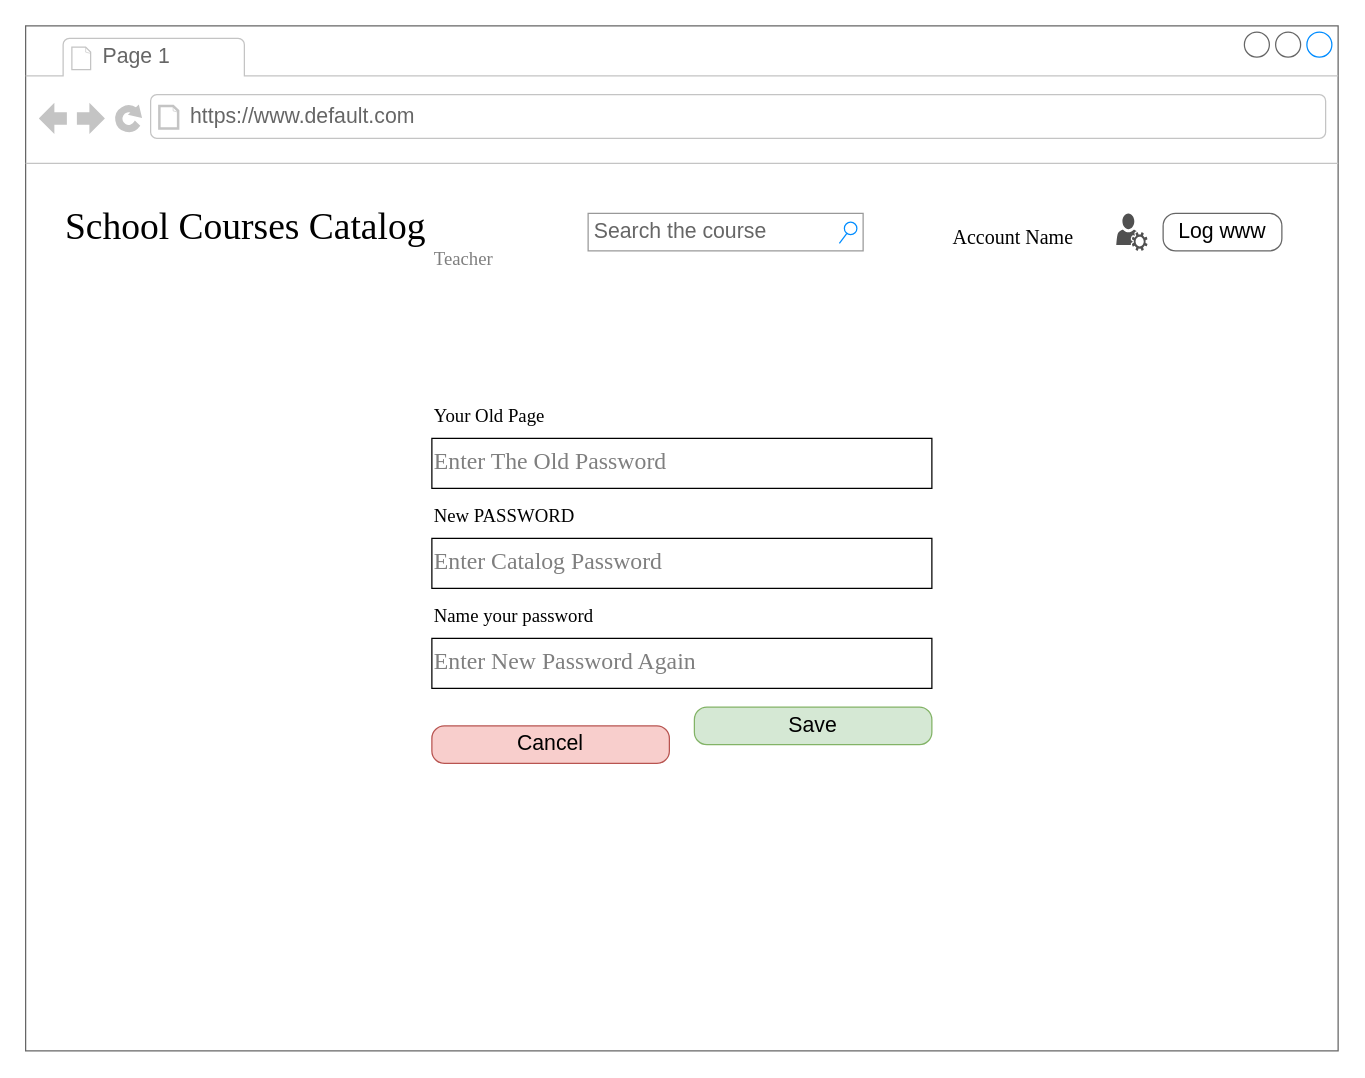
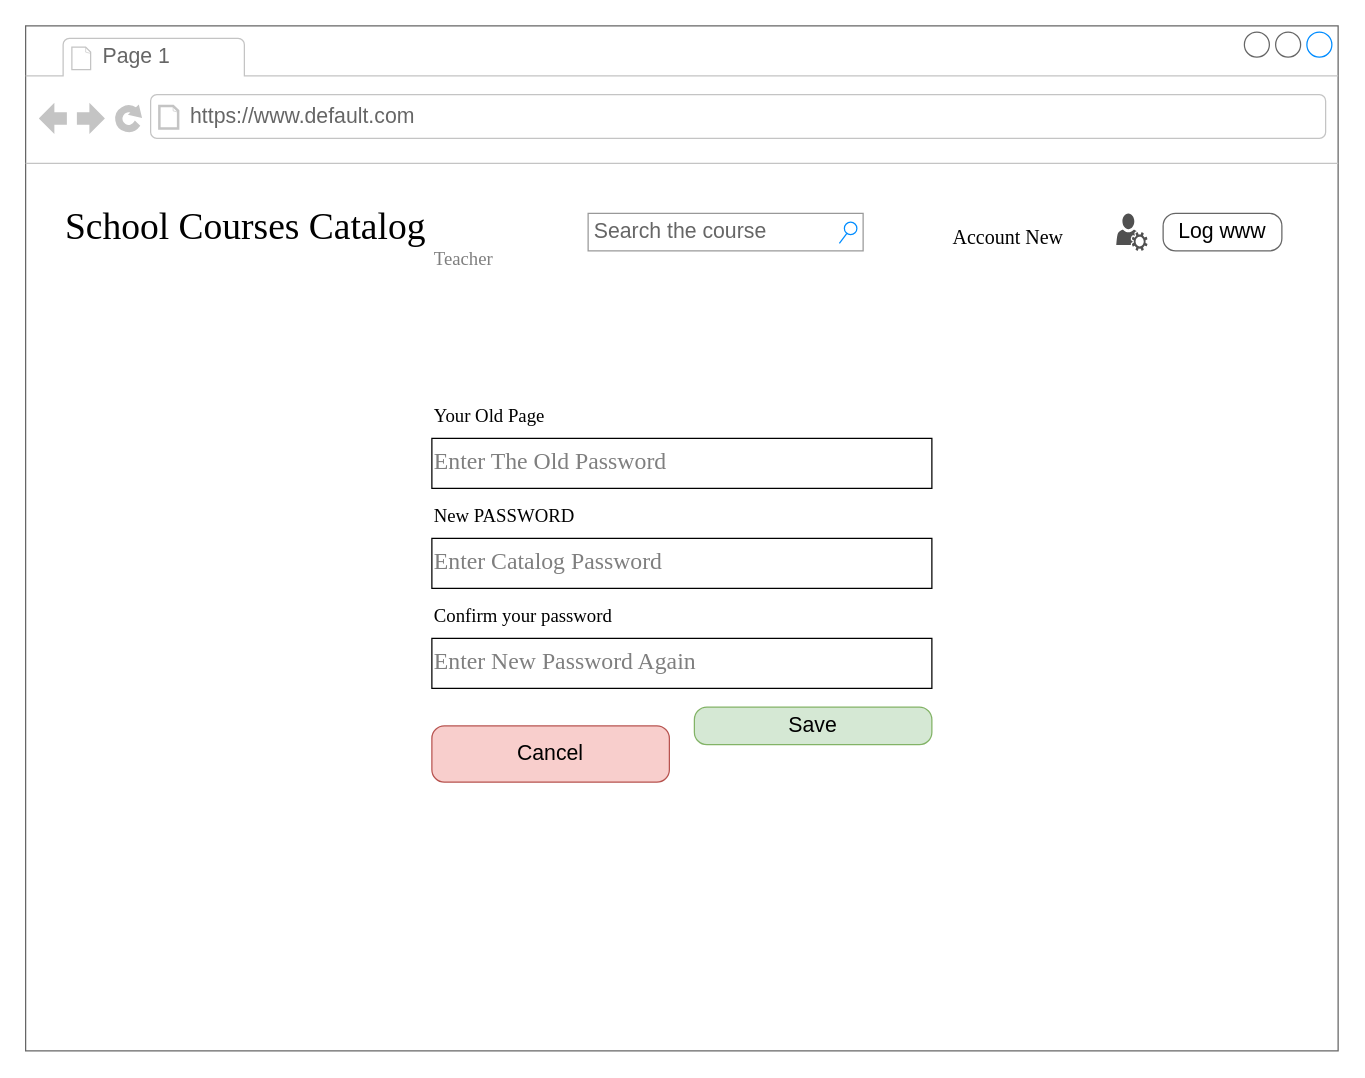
- <mxCell id="10" value="&lt;p style=&quot;line-height: 0.3&quot; align=&quot;left&quot;&gt;&lt;font style=&quot;font-size: 16px ; line-height: 0&quot;&gt;Account Name&lt;/font&gt;&lt;/p&gt;" style="text;html=1;points=[];align=left;verticalAlign=top;spacingTop=-4;fontSize=15;fontFamily=Verdana" parent="2" vertex="1"><mxGeometry x="740" y="150" width="170" height="30" as="geometry" /></mxCell>
+ <mxCell id="10" value="&lt;p style=&quot;line-height: 0.3&quot; align=&quot;left&quot;&gt;&lt;font style=&quot;font-size: 16px ; line-height: 0&quot;&gt;Account New&lt;/font&gt;&lt;/p&gt;" style="text;html=1;points=[];align=left;verticalAlign=top;spacingTop=-4;fontSize=15;fontFamily=Verdana" parent="2" vertex="1"><mxGeometry x="740" y="150" width="170" height="30" as="geometry" /></mxCell>
- <mxCell id="18" value="Name your password" style="text;html=1;points=[];align=left;verticalAlign=top;spacingTop=-4;fontSize=15;fontFamily=Verdana" vertex="1" parent="2"><mxGeometry x="325" y="460" width="170" height="30" as="geometry" /></mxCell>
+ <mxCell id="18" value="Confirm your password" style="text;html=1;points=[];align=left;verticalAlign=top;spacingTop=-4;fontSize=15;fontFamily=Verdana" vertex="1" parent="2"><mxGeometry x="325" y="460" width="170" height="30" as="geometry" /></mxCell>
- <mxCell id="11" value="Cancel" style="strokeWidth=1;shadow=0;dashed=0;align=center;html=1;shape=mxgraph.mockup.buttons.button;mainText=;buttonStyle=round;fontSize=17;fontStyle=0;whiteSpace=wrap;rounded=0;labelBackgroundColor=none;fillColor=#f8cecc;strokeColor=#b85450;" vertex="1" parent="2"><mxGeometry x="325" y="560" width="190" height="30" as="geometry" /></mxCell>
+ <mxCell id="11" value="Cancel" style="strokeWidth=1;shadow=0;dashed=0;align=center;html=1;shape=mxgraph.mockup.buttons.button;mainText=;buttonStyle=round;fontSize=17;fontStyle=0;whiteSpace=wrap;rounded=0;labelBackgroundColor=none;fillColor=#f8cecc;strokeColor=#b85450;" vertex="1" parent="2"><mxGeometry x="325" y="560" width="190" height="45" as="geometry" /></mxCell>
